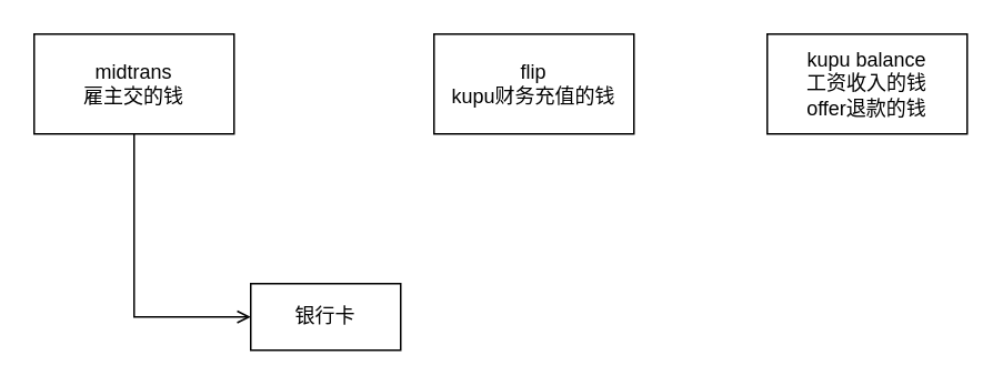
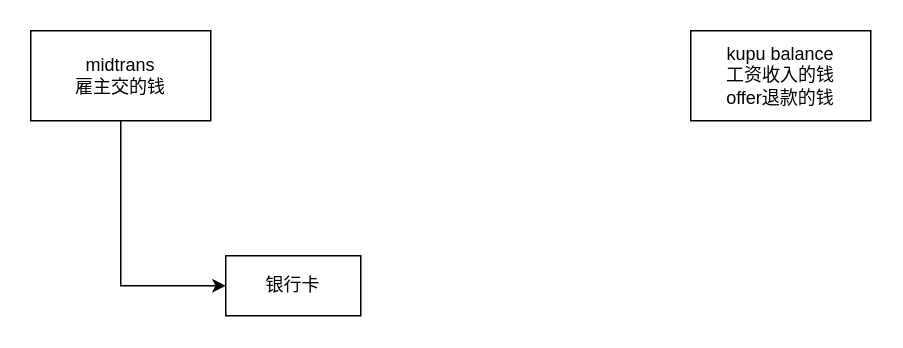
- <mxCell id="4" value="flip&lt;br&gt;kupu财务充值的钱" style="rounded=0;whiteSpace=wrap;html=1;" vertex="1" parent="1"><mxGeometry x="260" y="20" width="120" height="60" as="geometry" /></mxCell>
- <mxCell id="2" style="edgeStyle=orthogonalEdgeStyle;rounded=0;orthogonalLoop=1;jettySize=auto;html=1;exitX=0.5;exitY=1;exitDx=0;exitDy=0;entryX=0;entryY=0.5;entryDx=0;entryDy=0;endArrow=open;" edge="1" parent="1" source="3" target="6"><mxGeometry relative="1" as="geometry" /></mxCell>
+ <mxCell id="2" style="edgeStyle=orthogonalEdgeStyle;rounded=0;orthogonalLoop=1;jettySize=auto;html=1;exitX=0.5;exitY=1;exitDx=0;exitDy=0;entryX=0;entryY=0.5;entryDx=0;entryDy=0;" edge="1" parent="1" source="3" target="6"><mxGeometry relative="1" as="geometry" /></mxCell>
